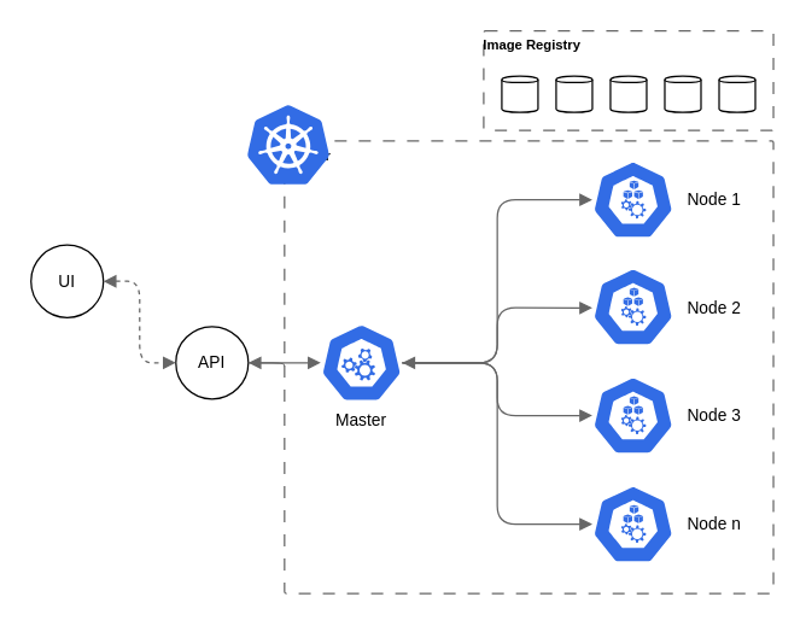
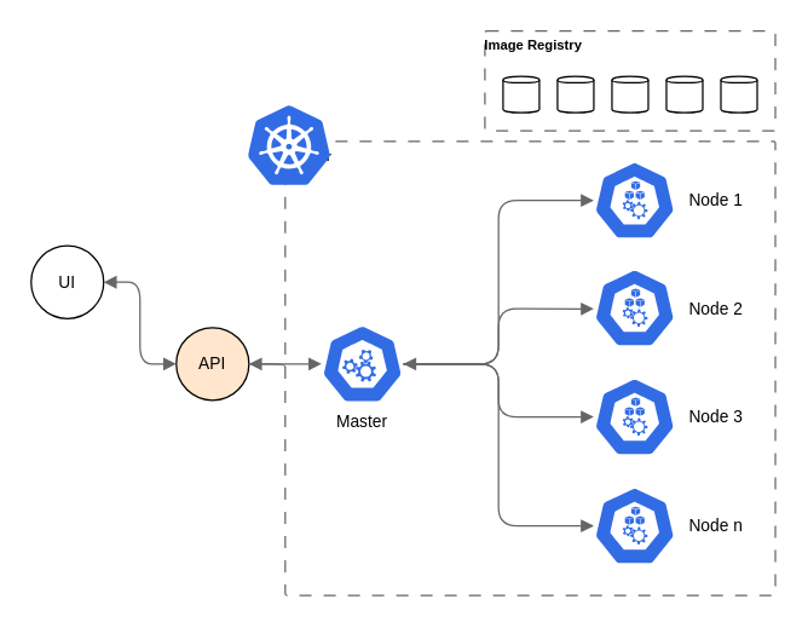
- <mxCell id="29" value="" style="html=1;jettySize=18;fontSize=11;strokeColor=#666666;strokeOpacity=100;rounded=1;arcSize=24;edgeStyle=orthogonalEdgeStyle;startArrow=block;endFill=1;endArrow=block;endFill=1;exitX=1.013;exitY=0.5;exitPerimeter=1;entryX=-0.013;entryY=0.5;entryPerimeter=1;dashed=1;" edge="1" parent="26" source="28" target="27"><mxGeometry width="100" height="100" relative="1" as="geometry"><Array as="points" /></mxGeometry></mxCell>
+ <mxCell id="29" value="" style="html=1;jettySize=18;fontSize=11;strokeColor=#666666;strokeOpacity=100;rounded=1;arcSize=24;edgeStyle=orthogonalEdgeStyle;startArrow=block;endFill=1;;endArrow=block;endFill=1;;exitX=1.013;exitY=0.5;exitPerimeter=1;entryX=-0.013;entryY=0.5;entryPerimeter=1;" edge="1" parent="26" source="28" target="27"><mxGeometry width="100" height="100" relative="1" as="geometry"><Array as="points" /></mxGeometry></mxCell>
- <mxCell id="27" value="API" style="html=1;whiteSpace=wrap;ellipse;fontSize=11;fontColor=#000000;spacing=3;strokeOpacity=100;" vertex="1" zOrder="25" parent="26"><mxGeometry x="96" y="54" width="48" height="48" as="geometry" /></mxCell>
+ <mxCell id="27" value="API" style="html=1;whiteSpace=wrap;ellipse;fontSize=11;fontColor=#000000;spacing=3;strokeOpacity=100;fillColor=#ffe6cc;" vertex="1" zOrder="25" parent="26"><mxGeometry x="96" y="54" width="48" height="48" as="geometry" /></mxCell>
